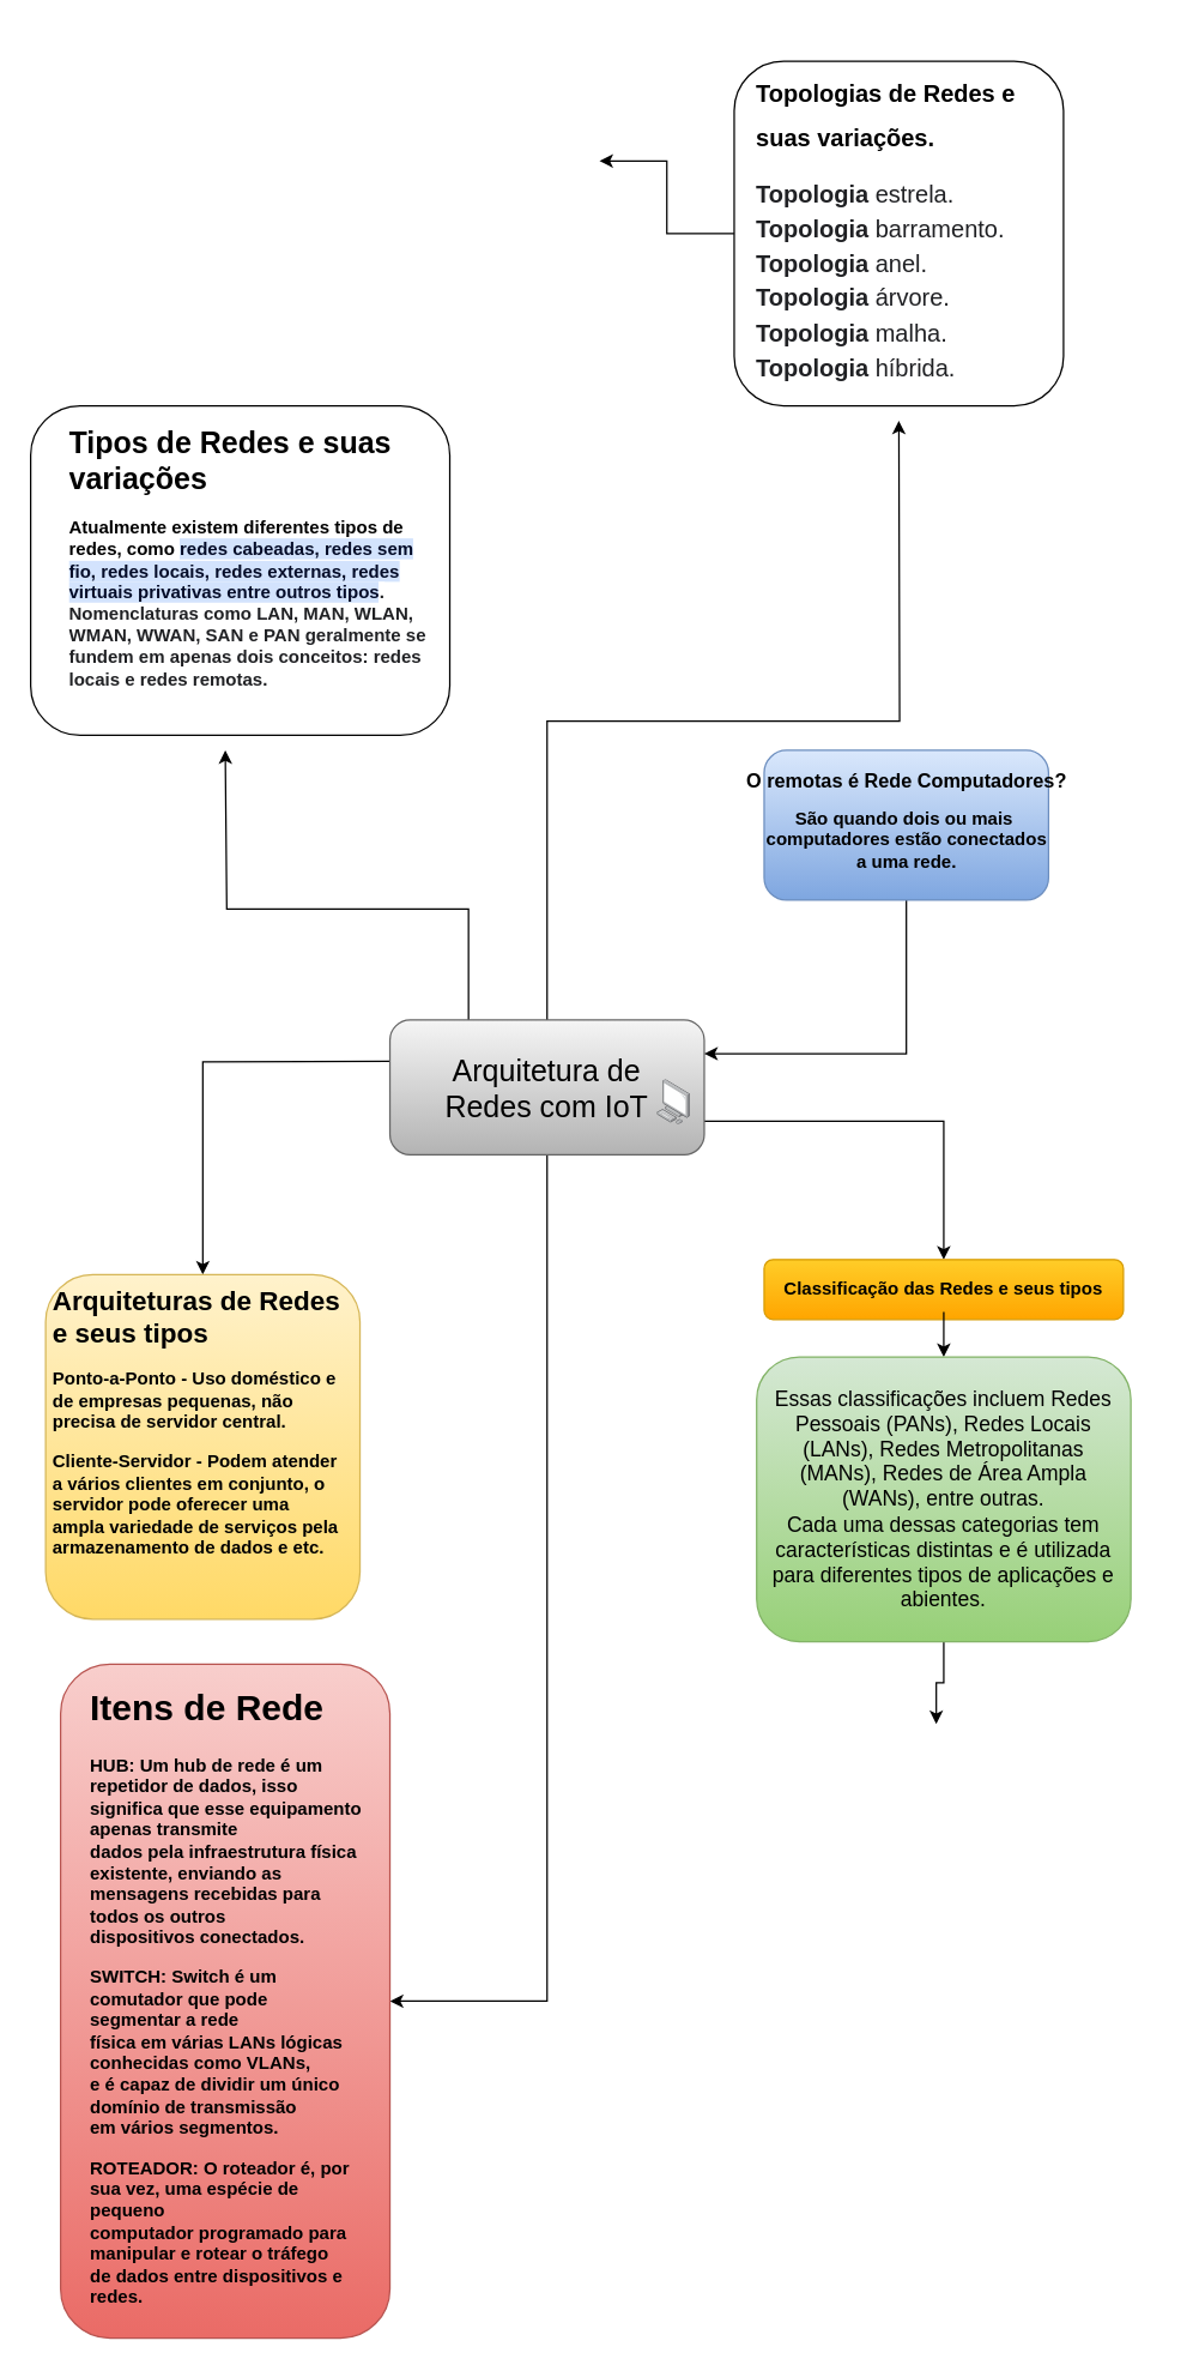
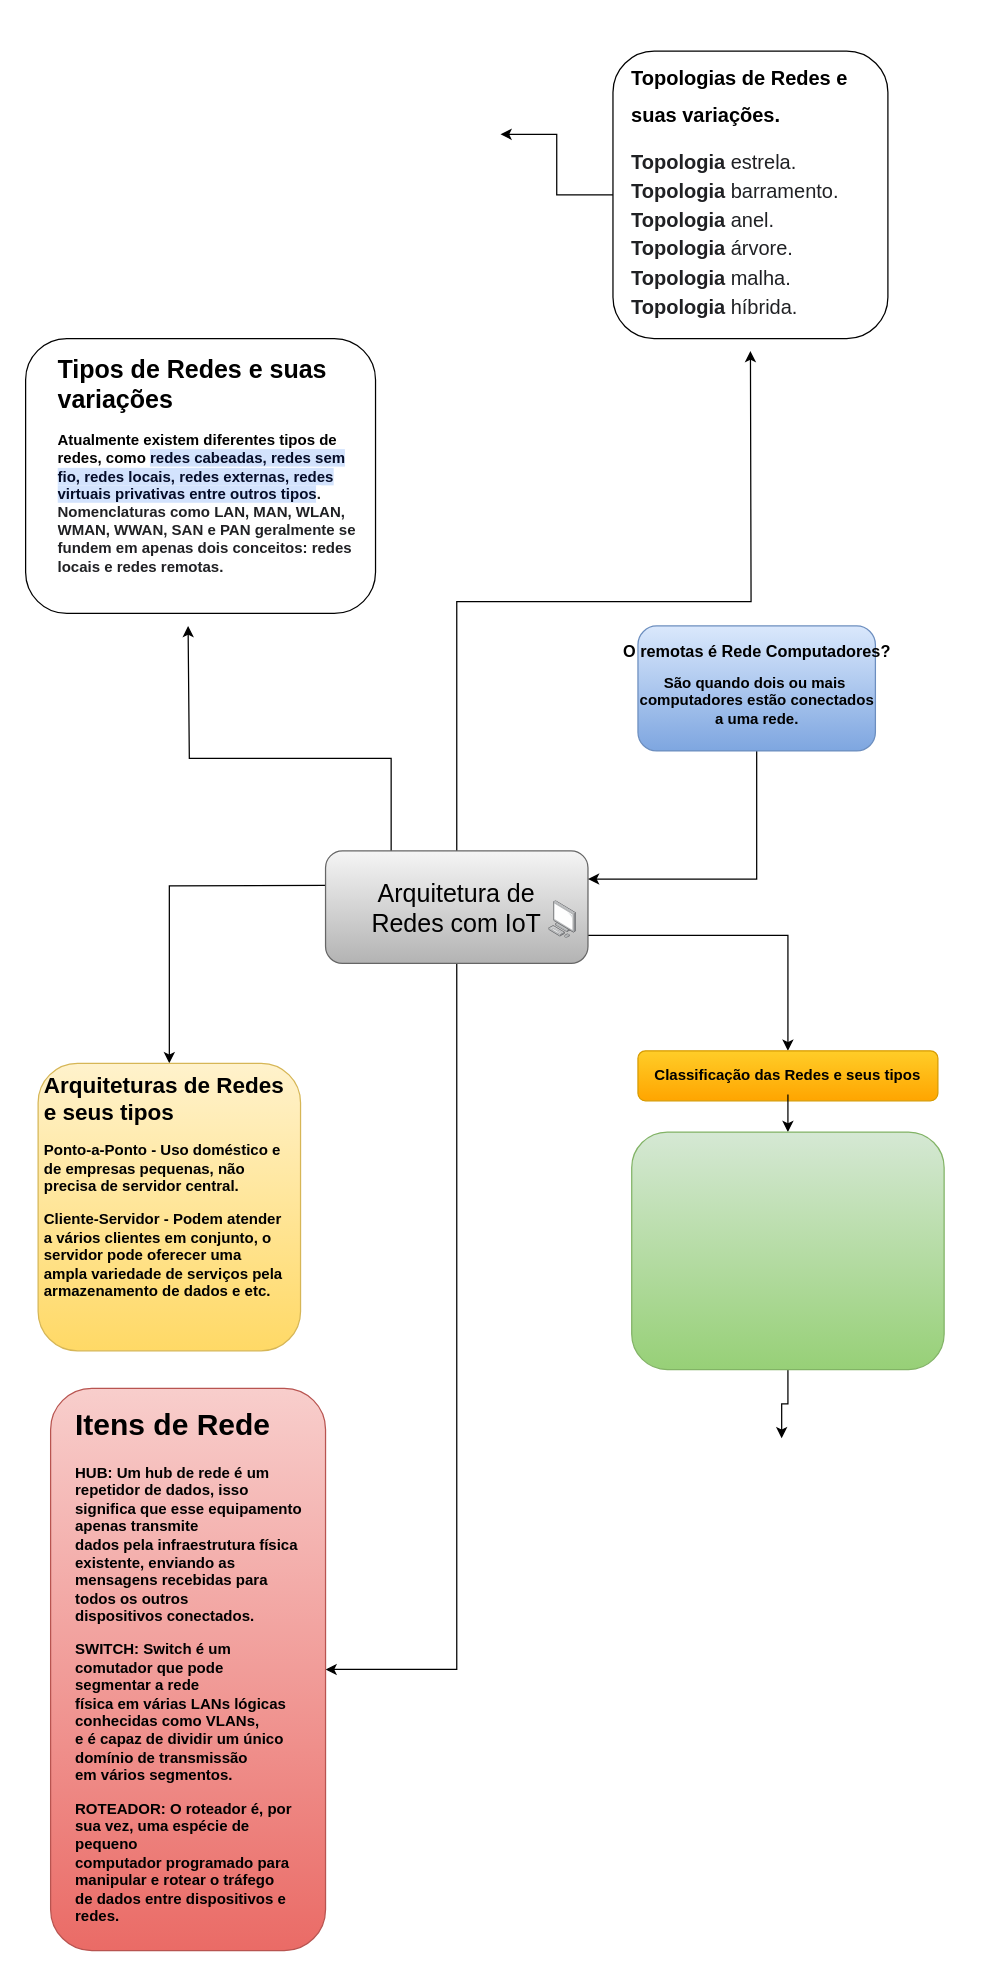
- <mxCell id="23" value="&lt;font style=&quot;font-size: 14px;&quot;&gt;Essas classificações incluem Redes Pessoais (PANs), Redes Locais (LANs), Redes Metropolitanas (MANs), Redes de Área Ampla (WANs), entre outras.&lt;br&gt;Cada uma dessas categorias tem características distintas e é utilizada para diferentes tipos de aplicações e abientes.&lt;/font&gt;" style="text;html=1;align=center;verticalAlign=middle;whiteSpace=wrap;rounded=0;" vertex="1" parent="1"><mxGeometry x="510" y="920" width="240" height="160" as="geometry" /></mxCell>
